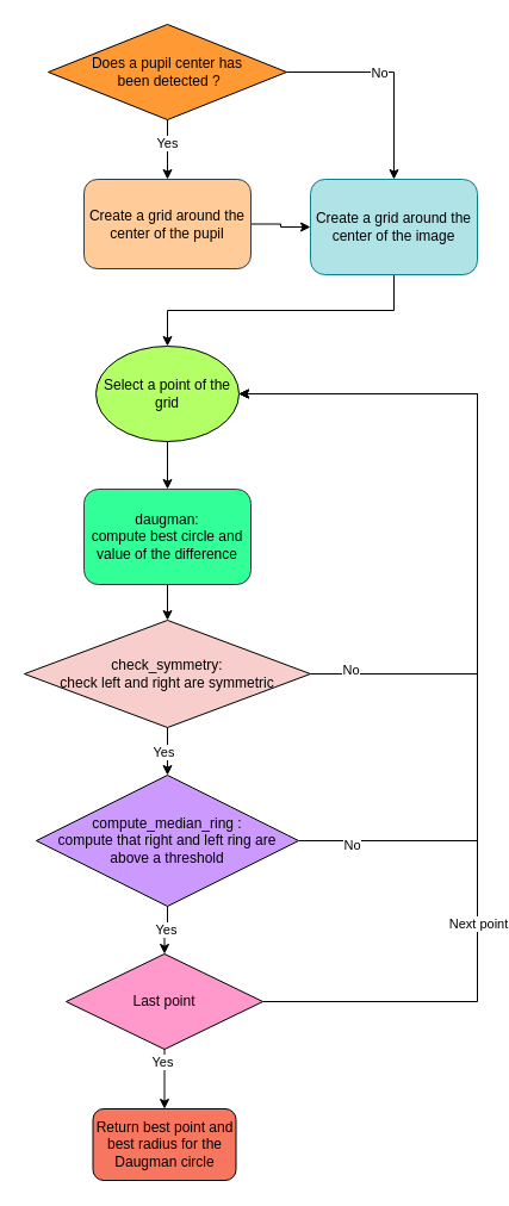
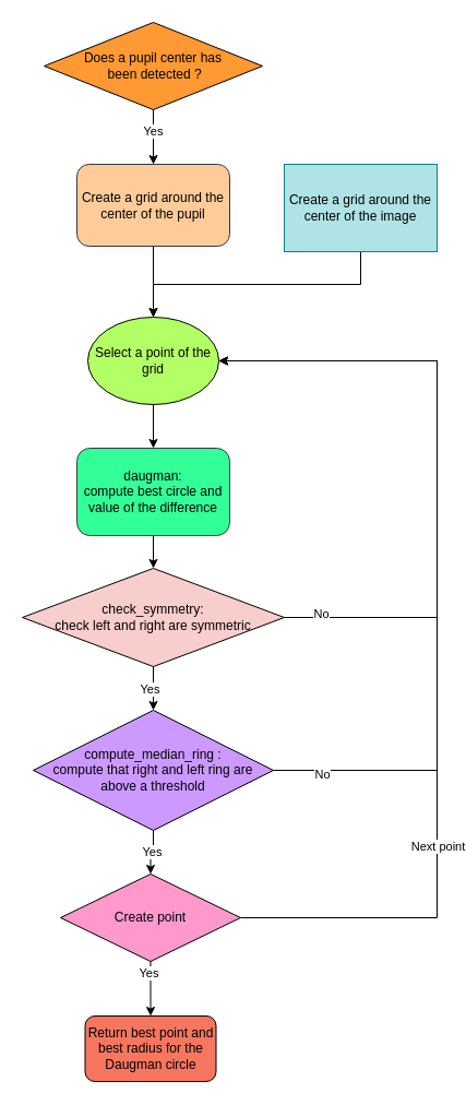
- <mxCell id="10" value="" style="edgeStyle=orthogonalEdgeStyle;rounded=0;orthogonalLoop=1;jettySize=auto;html=1;" edge="1" parent="1" source="12" target="7"><mxGeometry relative="1" as="geometry" /></mxCell>
- <mxCell id="11" value="No" style="edgeLabel;html=1;align=center;verticalAlign=middle;resizable=0;points=[];" vertex="1" connectable="0" parent="10"><mxGeometry x="-0.145" relative="1" as="geometry"><mxPoint as="offset" /></mxGeometry></mxCell>
- <mxCell id="2" value="" style="edgeStyle=orthogonalEdgeStyle;rounded=0;orthogonalLoop=1;jettySize=auto;html=1;" edge="1" parent="1" source="3" target="7"><mxGeometry relative="1" as="geometry" /></mxCell>
+ <mxCell id="2" value="" style="edgeStyle=orthogonalEdgeStyle;rounded=0;orthogonalLoop=1;jettySize=auto;html=1;" edge="1" parent="1" source="3" target="14"><mxGeometry relative="1" as="geometry" /></mxCell>
- <mxCell id="7" value="Create a grid around the center of the image" style="rounded=1;whiteSpace=wrap;html=1;fontSize=12;glass=0;strokeWidth=1;shadow=0;fillColor=#b0e3e6;strokeColor=#0e8088;" vertex="1" parent="1"><mxGeometry x="260" y="150" width="140" height="80" as="geometry" /></mxCell>
+ <mxCell id="7" value="Create a grid around the center of the image" style="whiteSpace=wrap;html=1;fontSize=12;glass=0;strokeWidth=1;shadow=0;fillColor=#b0e3e6;strokeColor=#0e8088;rounded=0;" vertex="1" parent="1"><mxGeometry x="260" y="150" width="140" height="80" as="geometry" /></mxCell>
- <mxCell id="28" value="Last point" style="rhombus;whiteSpace=wrap;html=1;fillColor=#FF99CC;" vertex="1" parent="1"><mxGeometry x="55" y="800" width="165" height="80" as="geometry" /></mxCell>
+ <mxCell id="28" value="Create point" style="rhombus;whiteSpace=wrap;html=1;fillColor=#FF99CC;" vertex="1" parent="1"><mxGeometry x="55" y="800" width="165" height="80" as="geometry" /></mxCell>
